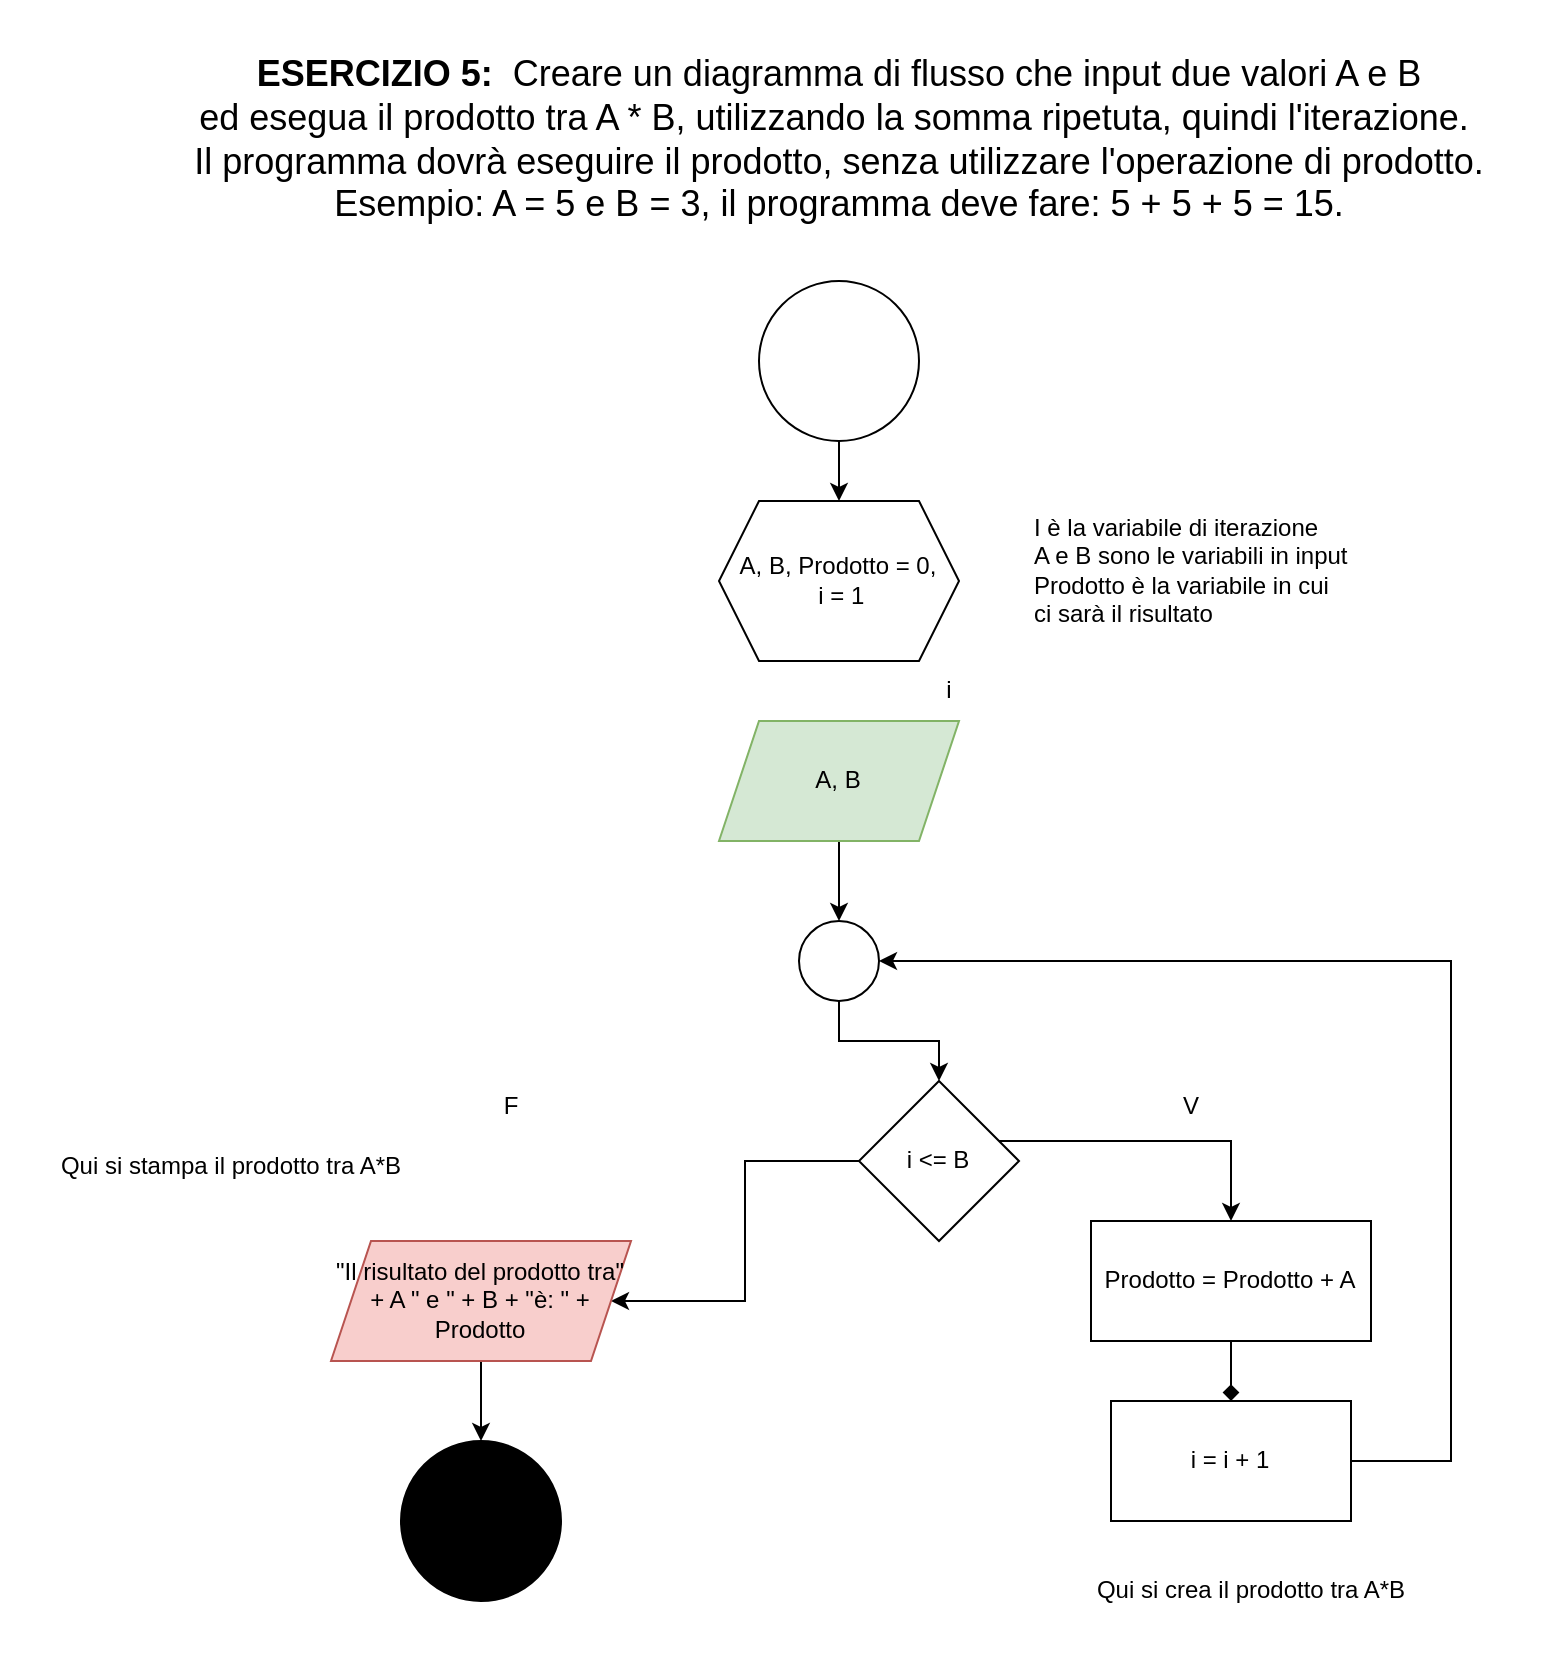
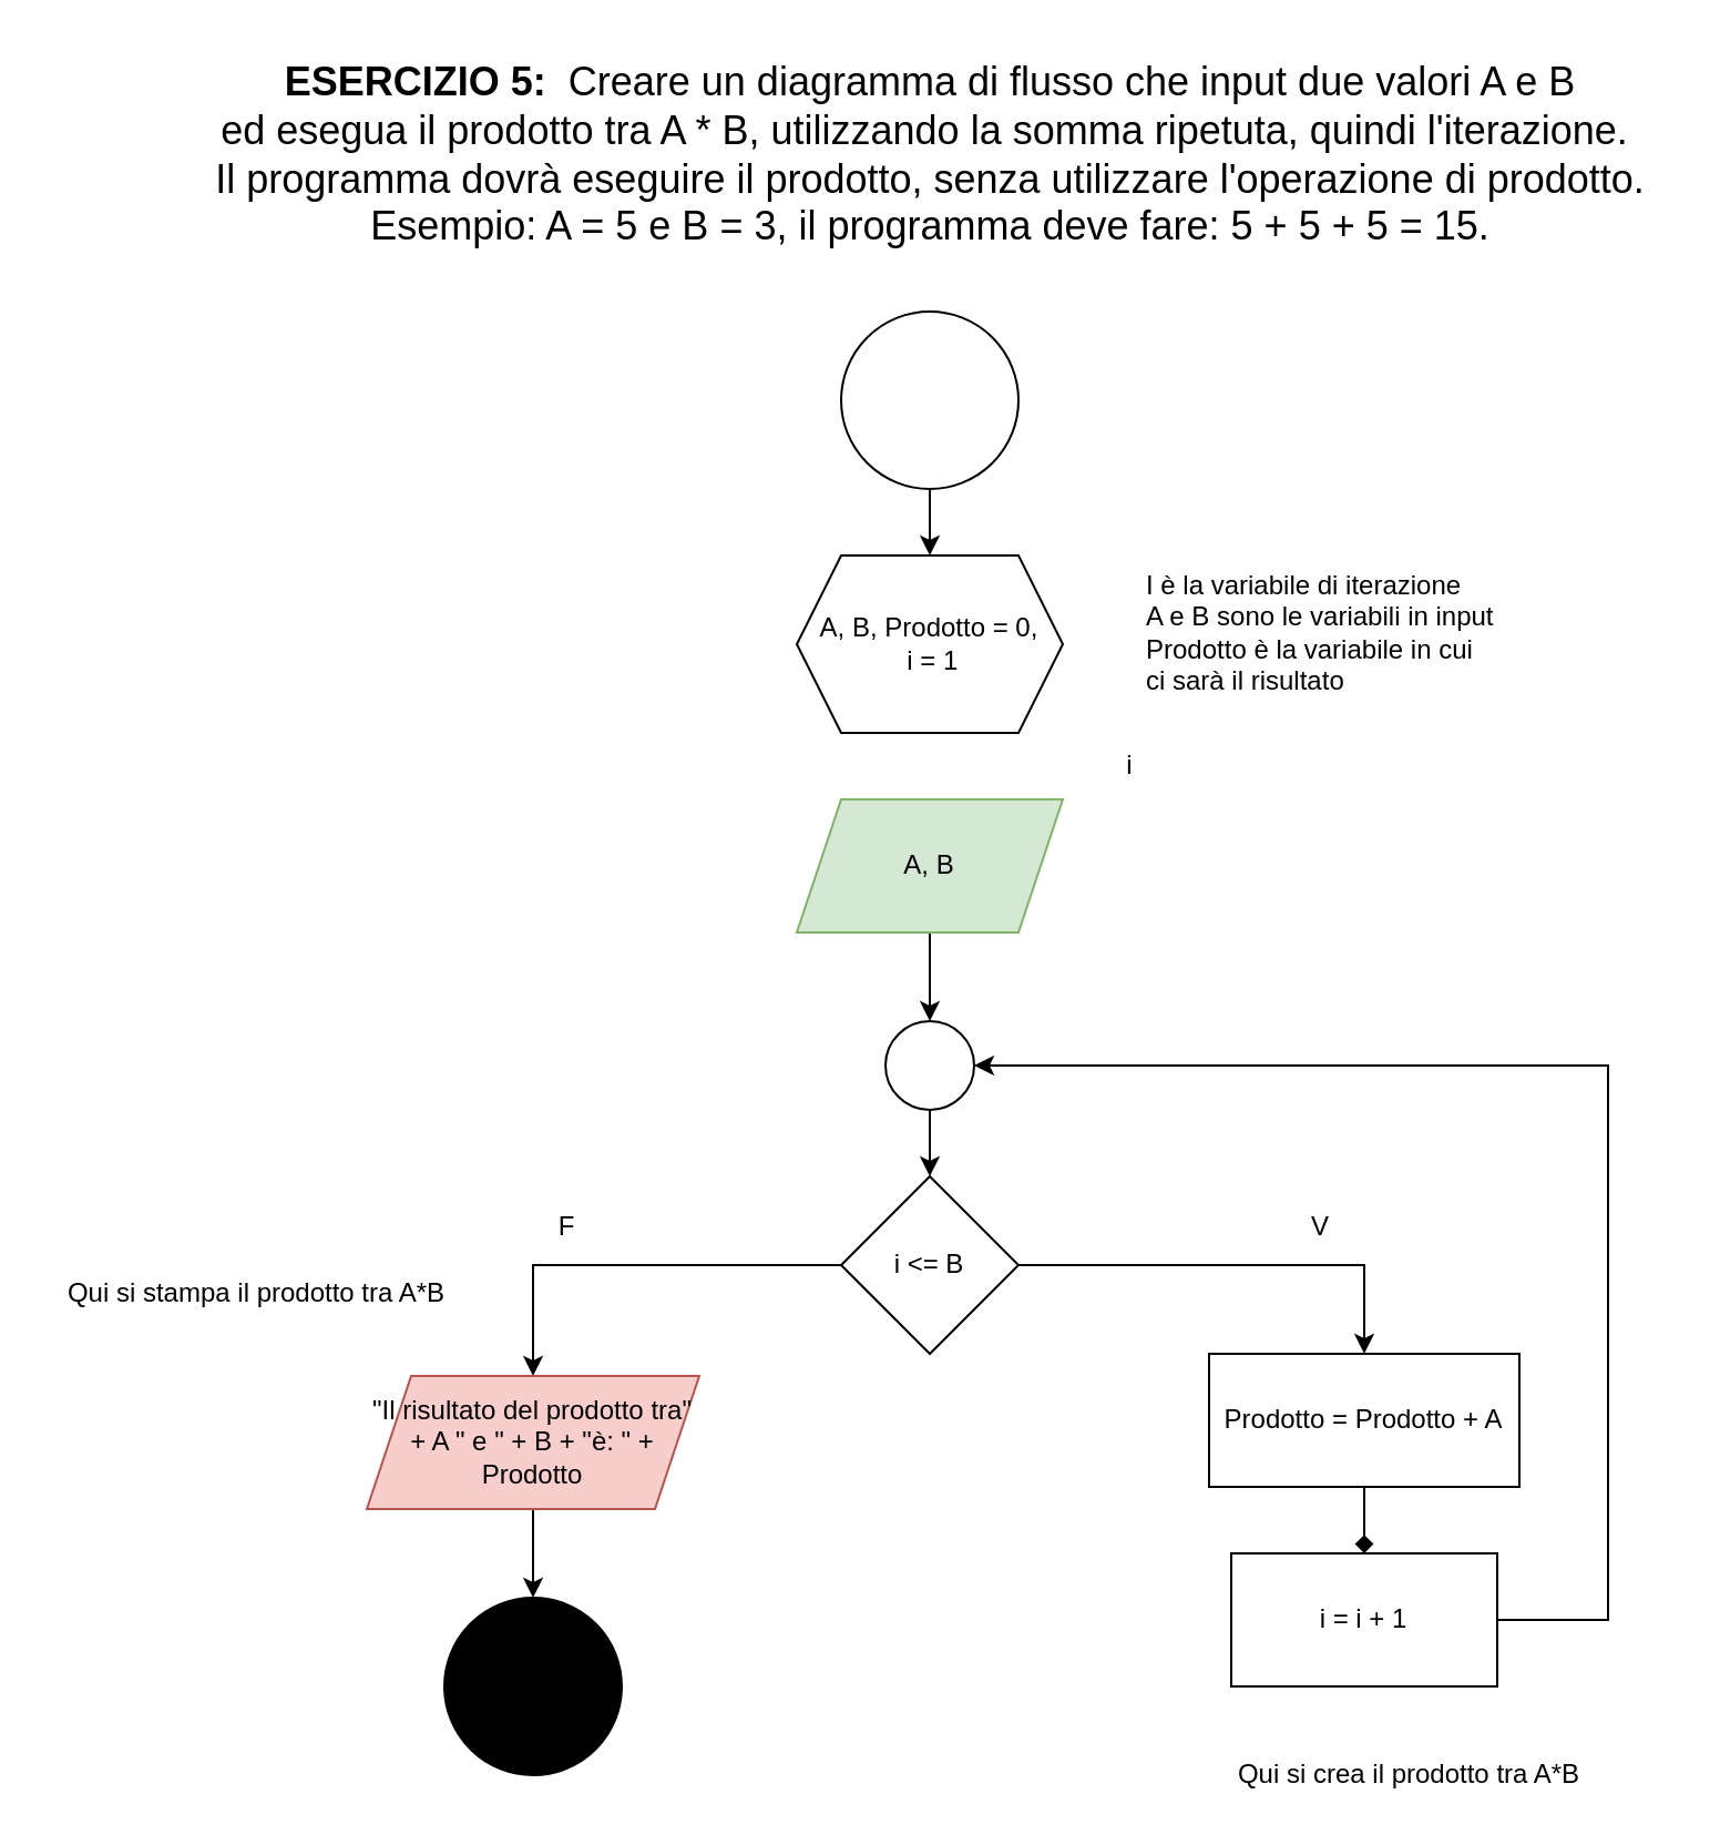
- <mxCell id="8" value="i" style="text;html=1;align=center;verticalAlign=middle;resizable=0;points=[];autosize=1;strokeColor=none;fillColor=none;" vertex="1" parent="1"><mxGeometry x="459" y="330" width="30" height="30" as="geometry" /></mxCell>
+ <mxCell id="8" value="i" style="text;html=1;align=center;verticalAlign=middle;resizable=0;points=[];autosize=1;strokeColor=none;fillColor=none;" vertex="1" parent="1"><mxGeometry x="494" y="330" width="30" height="30" as="geometry" /></mxCell>
- <mxCell id="14" value="i &amp;lt;= B" style="rhombus;whiteSpace=wrap;html=1;" vertex="1" parent="1"><mxGeometry x="429" y="540" width="80" height="80" as="geometry" /></mxCell>
+ <mxCell id="14" value="i &amp;lt;= B" style="rhombus;whiteSpace=wrap;html=1;" vertex="1" parent="1"><mxGeometry x="379" y="530" width="80" height="80" as="geometry" /></mxCell>
- <mxCell id="24" value="Qui si crea il prodotto tra A*B" style="text;html=1;align=center;verticalAlign=middle;resizable=0;points=[];autosize=1;strokeColor=none;fillColor=none;" vertex="1" parent="1"><mxGeometry x="535" y="780" width="180" height="30" as="geometry" /></mxCell>
+ <mxCell id="24" value="Qui si crea il prodotto tra A*B" style="text;html=1;align=center;verticalAlign=middle;resizable=0;points=[];autosize=1;strokeColor=none;fillColor=none;" vertex="1" parent="1"><mxGeometry x="545" y="785" width="180" height="30" as="geometry" /></mxCell>
